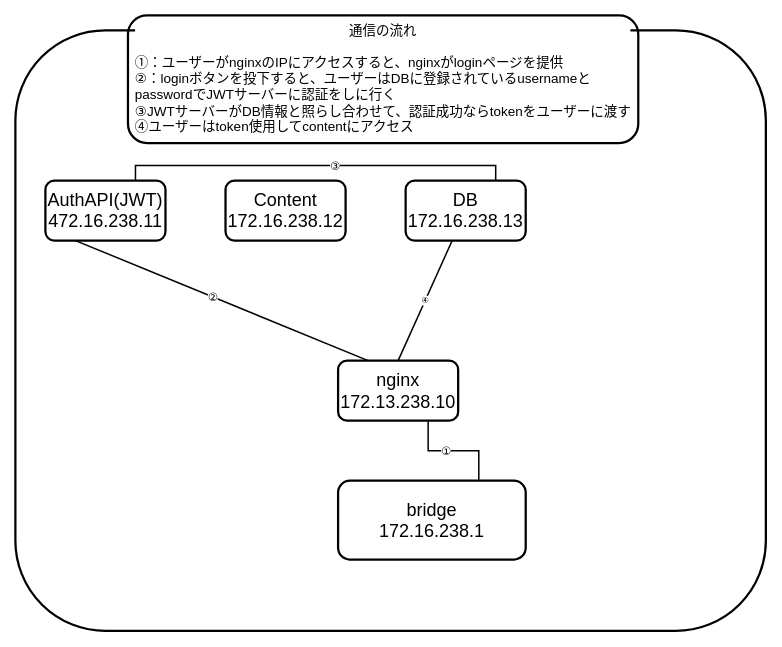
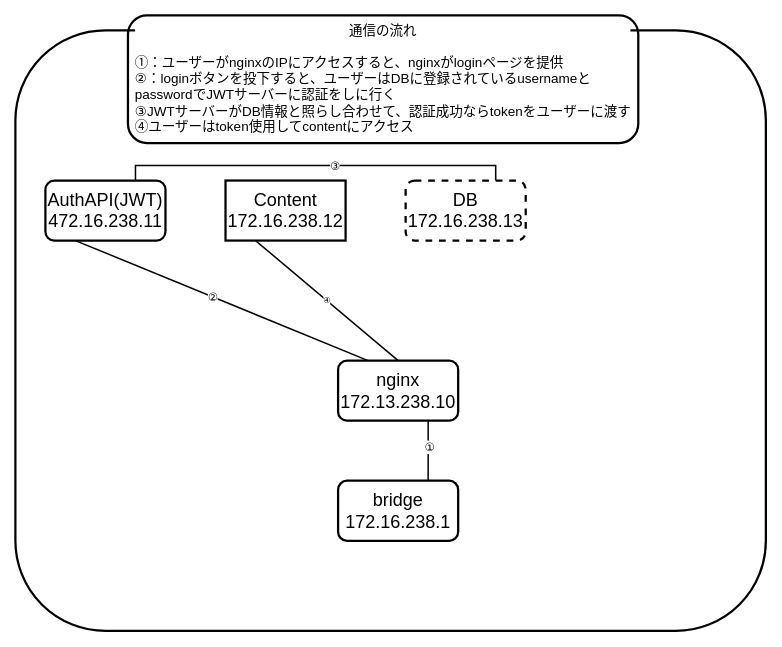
- <mxCell id="14" value="&lt;font style=&quot;font-size: 24px;&quot;&gt;Content&lt;br&gt;172.16.238.12&lt;/font&gt;" style="rounded=1;whiteSpace=wrap;html=1;strokeColor=default;strokeWidth=3;align=center;verticalAlign=middle;fontFamily=Helvetica;fontSize=12;fontColor=default;fillColor=none;" parent="1" vertex="1"><mxGeometry x="300" y="240" width="160" height="80" as="geometry" /></mxCell>
+ <mxCell id="14" value="&lt;font style=&quot;font-size: 24px;&quot;&gt;Content&lt;br&gt;172.16.238.12&lt;/font&gt;" style="whiteSpace=wrap;html=1;strokeColor=default;strokeWidth=3;align=center;verticalAlign=middle;fontFamily=Helvetica;fontSize=12;fontColor=default;fillColor=none;rounded=0;" parent="1" vertex="1"><mxGeometry x="300" y="240" width="160" height="80" as="geometry" /></mxCell>
- <mxCell id="15" value="&lt;font style=&quot;font-size: 24px;&quot;&gt;DB&lt;br&gt;172.16.238.13&lt;/font&gt;" style="rounded=1;whiteSpace=wrap;html=1;strokeColor=default;strokeWidth=3;align=center;verticalAlign=middle;fontFamily=Helvetica;fontSize=12;fontColor=default;fillColor=none;" parent="1" vertex="1"><mxGeometry x="540" y="240" width="160" height="80" as="geometry" /></mxCell>
+ <mxCell id="15" value="&lt;font style=&quot;font-size: 24px;&quot;&gt;DB&lt;br&gt;172.16.238.13&lt;/font&gt;" style="rounded=1;whiteSpace=wrap;html=1;strokeColor=default;strokeWidth=3;align=center;verticalAlign=middle;fontFamily=Helvetica;fontSize=12;fontColor=default;fillColor=none;dashed=1;" parent="1" vertex="1"><mxGeometry x="540" y="240" width="160" height="80" as="geometry" /></mxCell>
- <mxCell id="9" value="④" style="rounded=0;orthogonalLoop=1;jettySize=auto;html=1;exitX=0.5;exitY=0;exitDx=0;exitDy=0;endArrow=none;endFill=0;strokeWidth=2;" parent="1" source="10" target="15" edge="1"><mxGeometry relative="1" as="geometry" /></mxCell>
+ <mxCell id="9" value="④" style="rounded=0;orthogonalLoop=1;jettySize=auto;html=1;exitX=0.5;exitY=0;exitDx=0;exitDy=0;entryX=0.25;entryY=1;entryDx=0;entryDy=0;endArrow=none;endFill=0;strokeWidth=2;" parent="1" source="10" target="14" edge="1"><mxGeometry relative="1" as="geometry" /></mxCell>
- <mxCell id="5" value="&lt;font style=&quot;font-size: 24px;&quot;&gt;bridge&lt;/font&gt;&lt;div&gt;&lt;font style=&quot;font-size: 24px;&quot;&gt;172.16.238.1&lt;/font&gt;&lt;/div&gt;" style="rounded=1;whiteSpace=wrap;html=1;strokeColor=default;strokeWidth=3;align=center;verticalAlign=middle;fontFamily=Helvetica;fontSize=12;fontColor=default;fillColor=none;" parent="1" vertex="1"><mxGeometry x="450" y="640" width="250" height="105" as="geometry" /></mxCell>
+ <mxCell id="5" value="&lt;font style=&quot;font-size: 24px;&quot;&gt;bridge&lt;/font&gt;&lt;div&gt;&lt;font style=&quot;font-size: 24px;&quot;&gt;172.16.238.1&lt;/font&gt;&lt;/div&gt;" style="rounded=1;whiteSpace=wrap;html=1;strokeColor=default;strokeWidth=3;align=center;verticalAlign=middle;fontFamily=Helvetica;fontSize=12;fontColor=default;fillColor=none;" parent="1" vertex="1"><mxGeometry x="450" y="640" width="160" height="80" as="geometry" /></mxCell>
